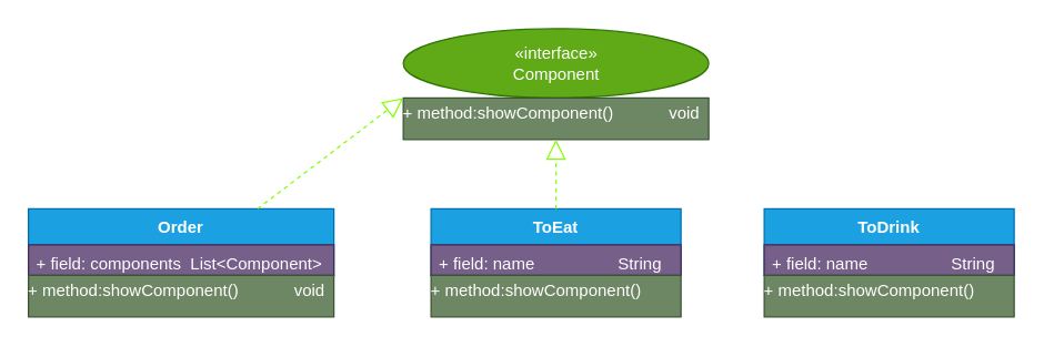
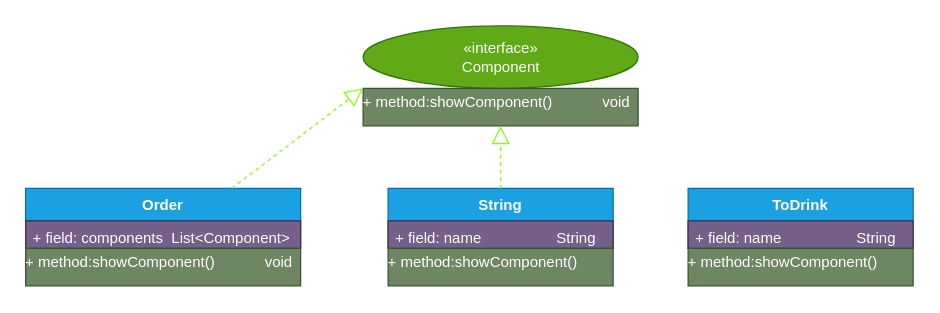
- <mxCell id="6" value="ToEat" style="swimlane;fontStyle=1;align=center;verticalAlign=top;childLayout=stackLayout;horizontal=1;startSize=26;horizontalStack=0;resizeParent=1;resizeParentMax=0;resizeLast=0;collapsible=1;marginBottom=0;fillColor=#1ba1e2;fontColor=#ffffff;strokeColor=#006EAF;" vertex="1" parent="1"><mxGeometry x="310" y="150" width="180" height="48" as="geometry" /></mxCell>
+ <mxCell id="6" value="String" style="swimlane;fontStyle=1;align=center;verticalAlign=top;childLayout=stackLayout;horizontal=1;startSize=26;horizontalStack=0;resizeParent=1;resizeParentMax=0;resizeLast=0;collapsible=1;marginBottom=0;fillColor=#1ba1e2;fontColor=#ffffff;strokeColor=#006EAF;" vertex="1" parent="1"><mxGeometry x="310" y="150" width="180" height="48" as="geometry" /></mxCell>
